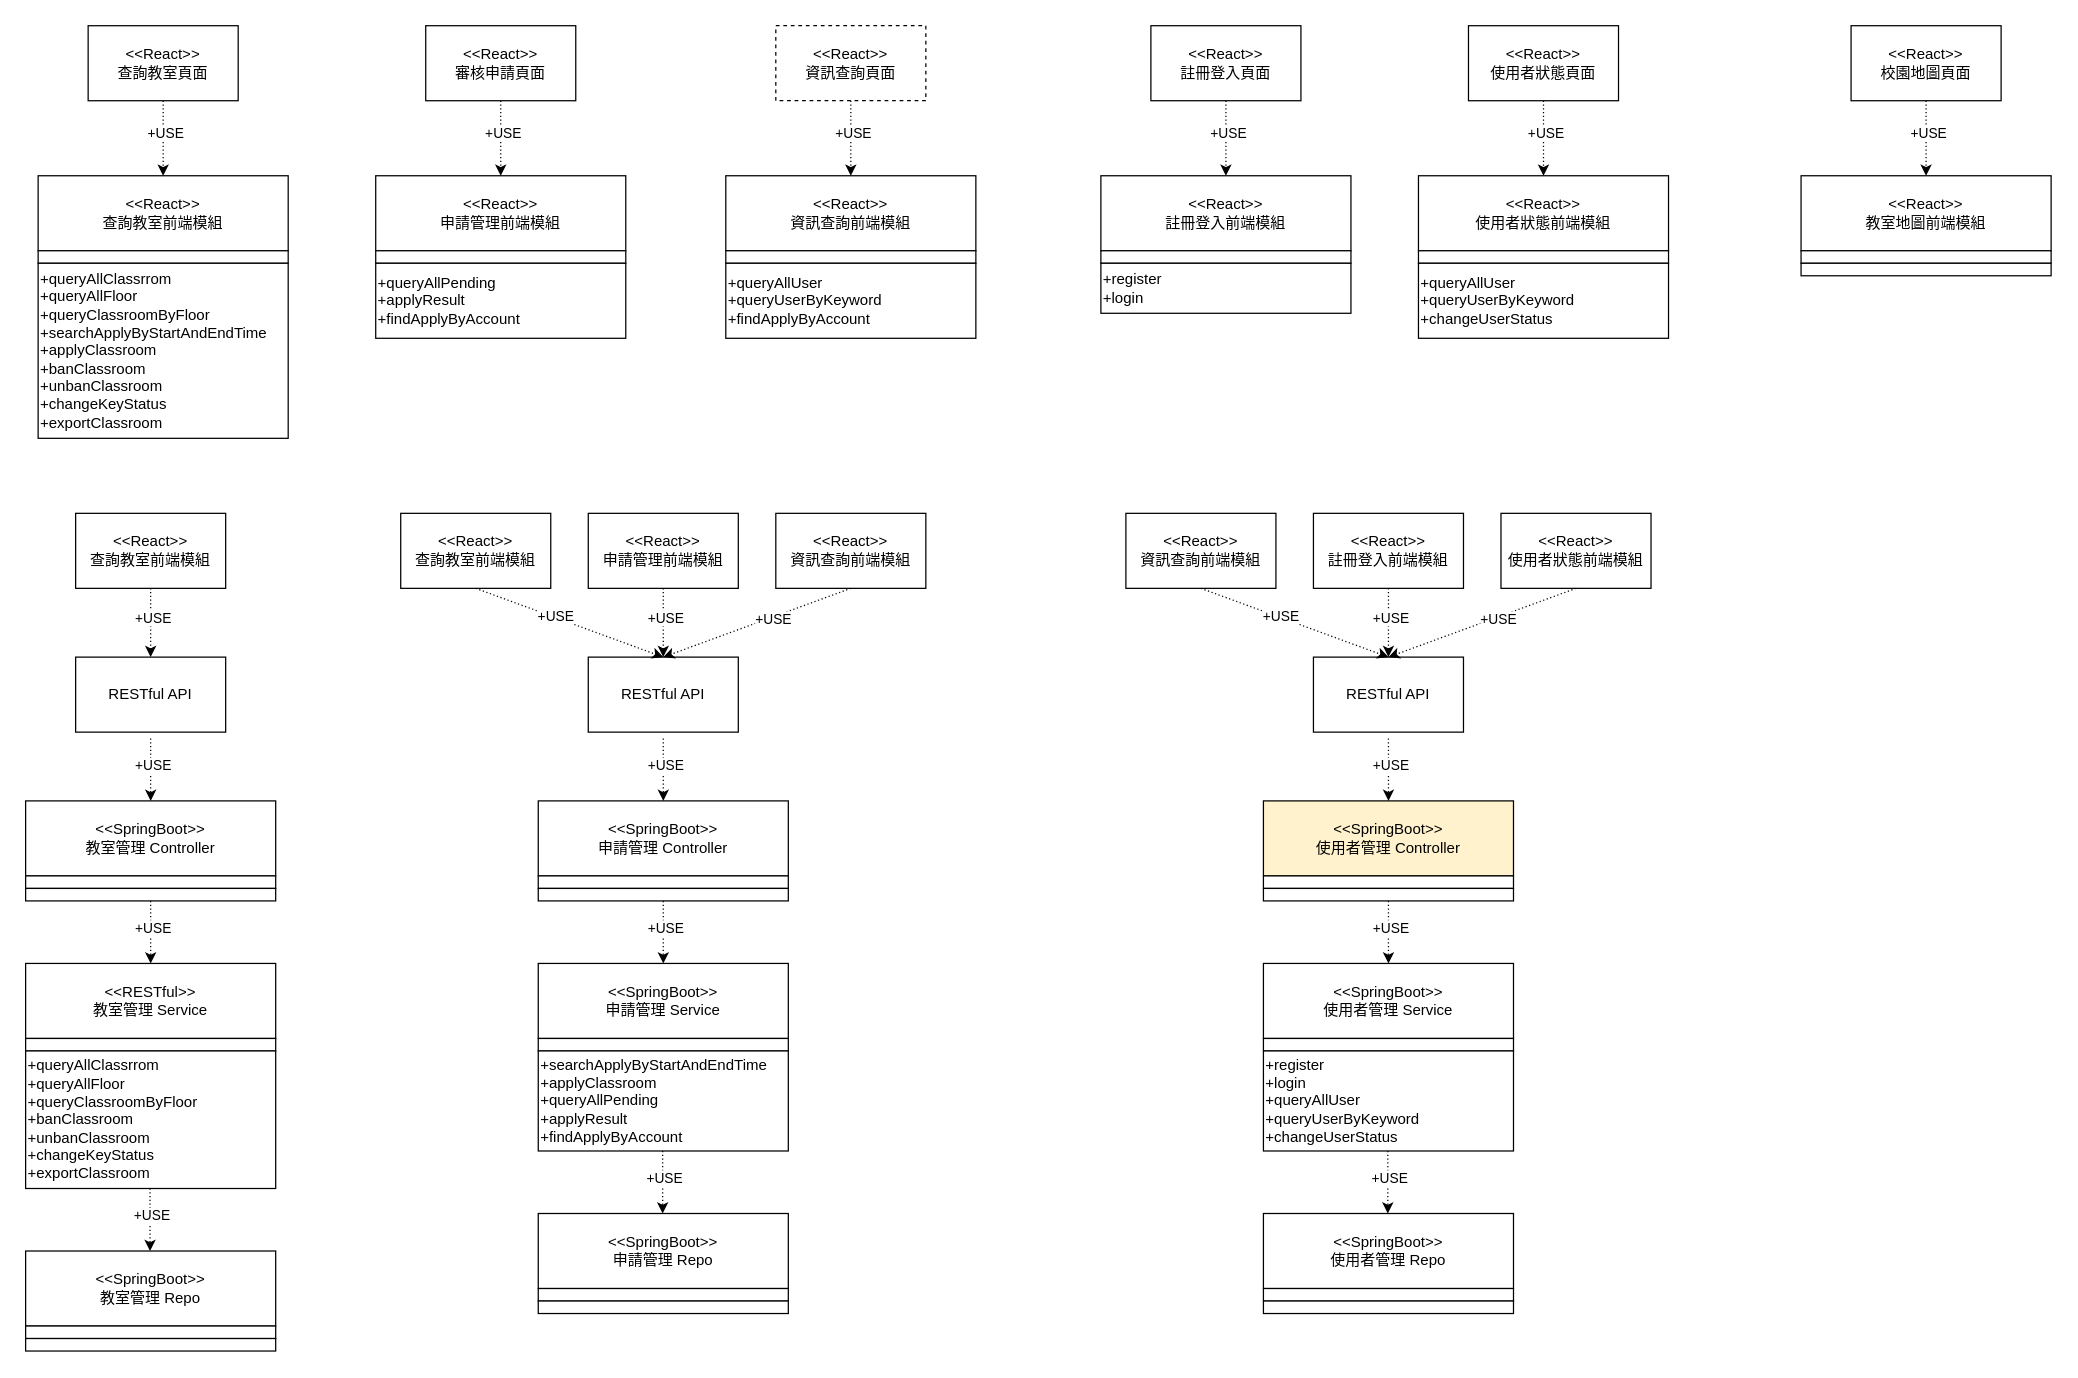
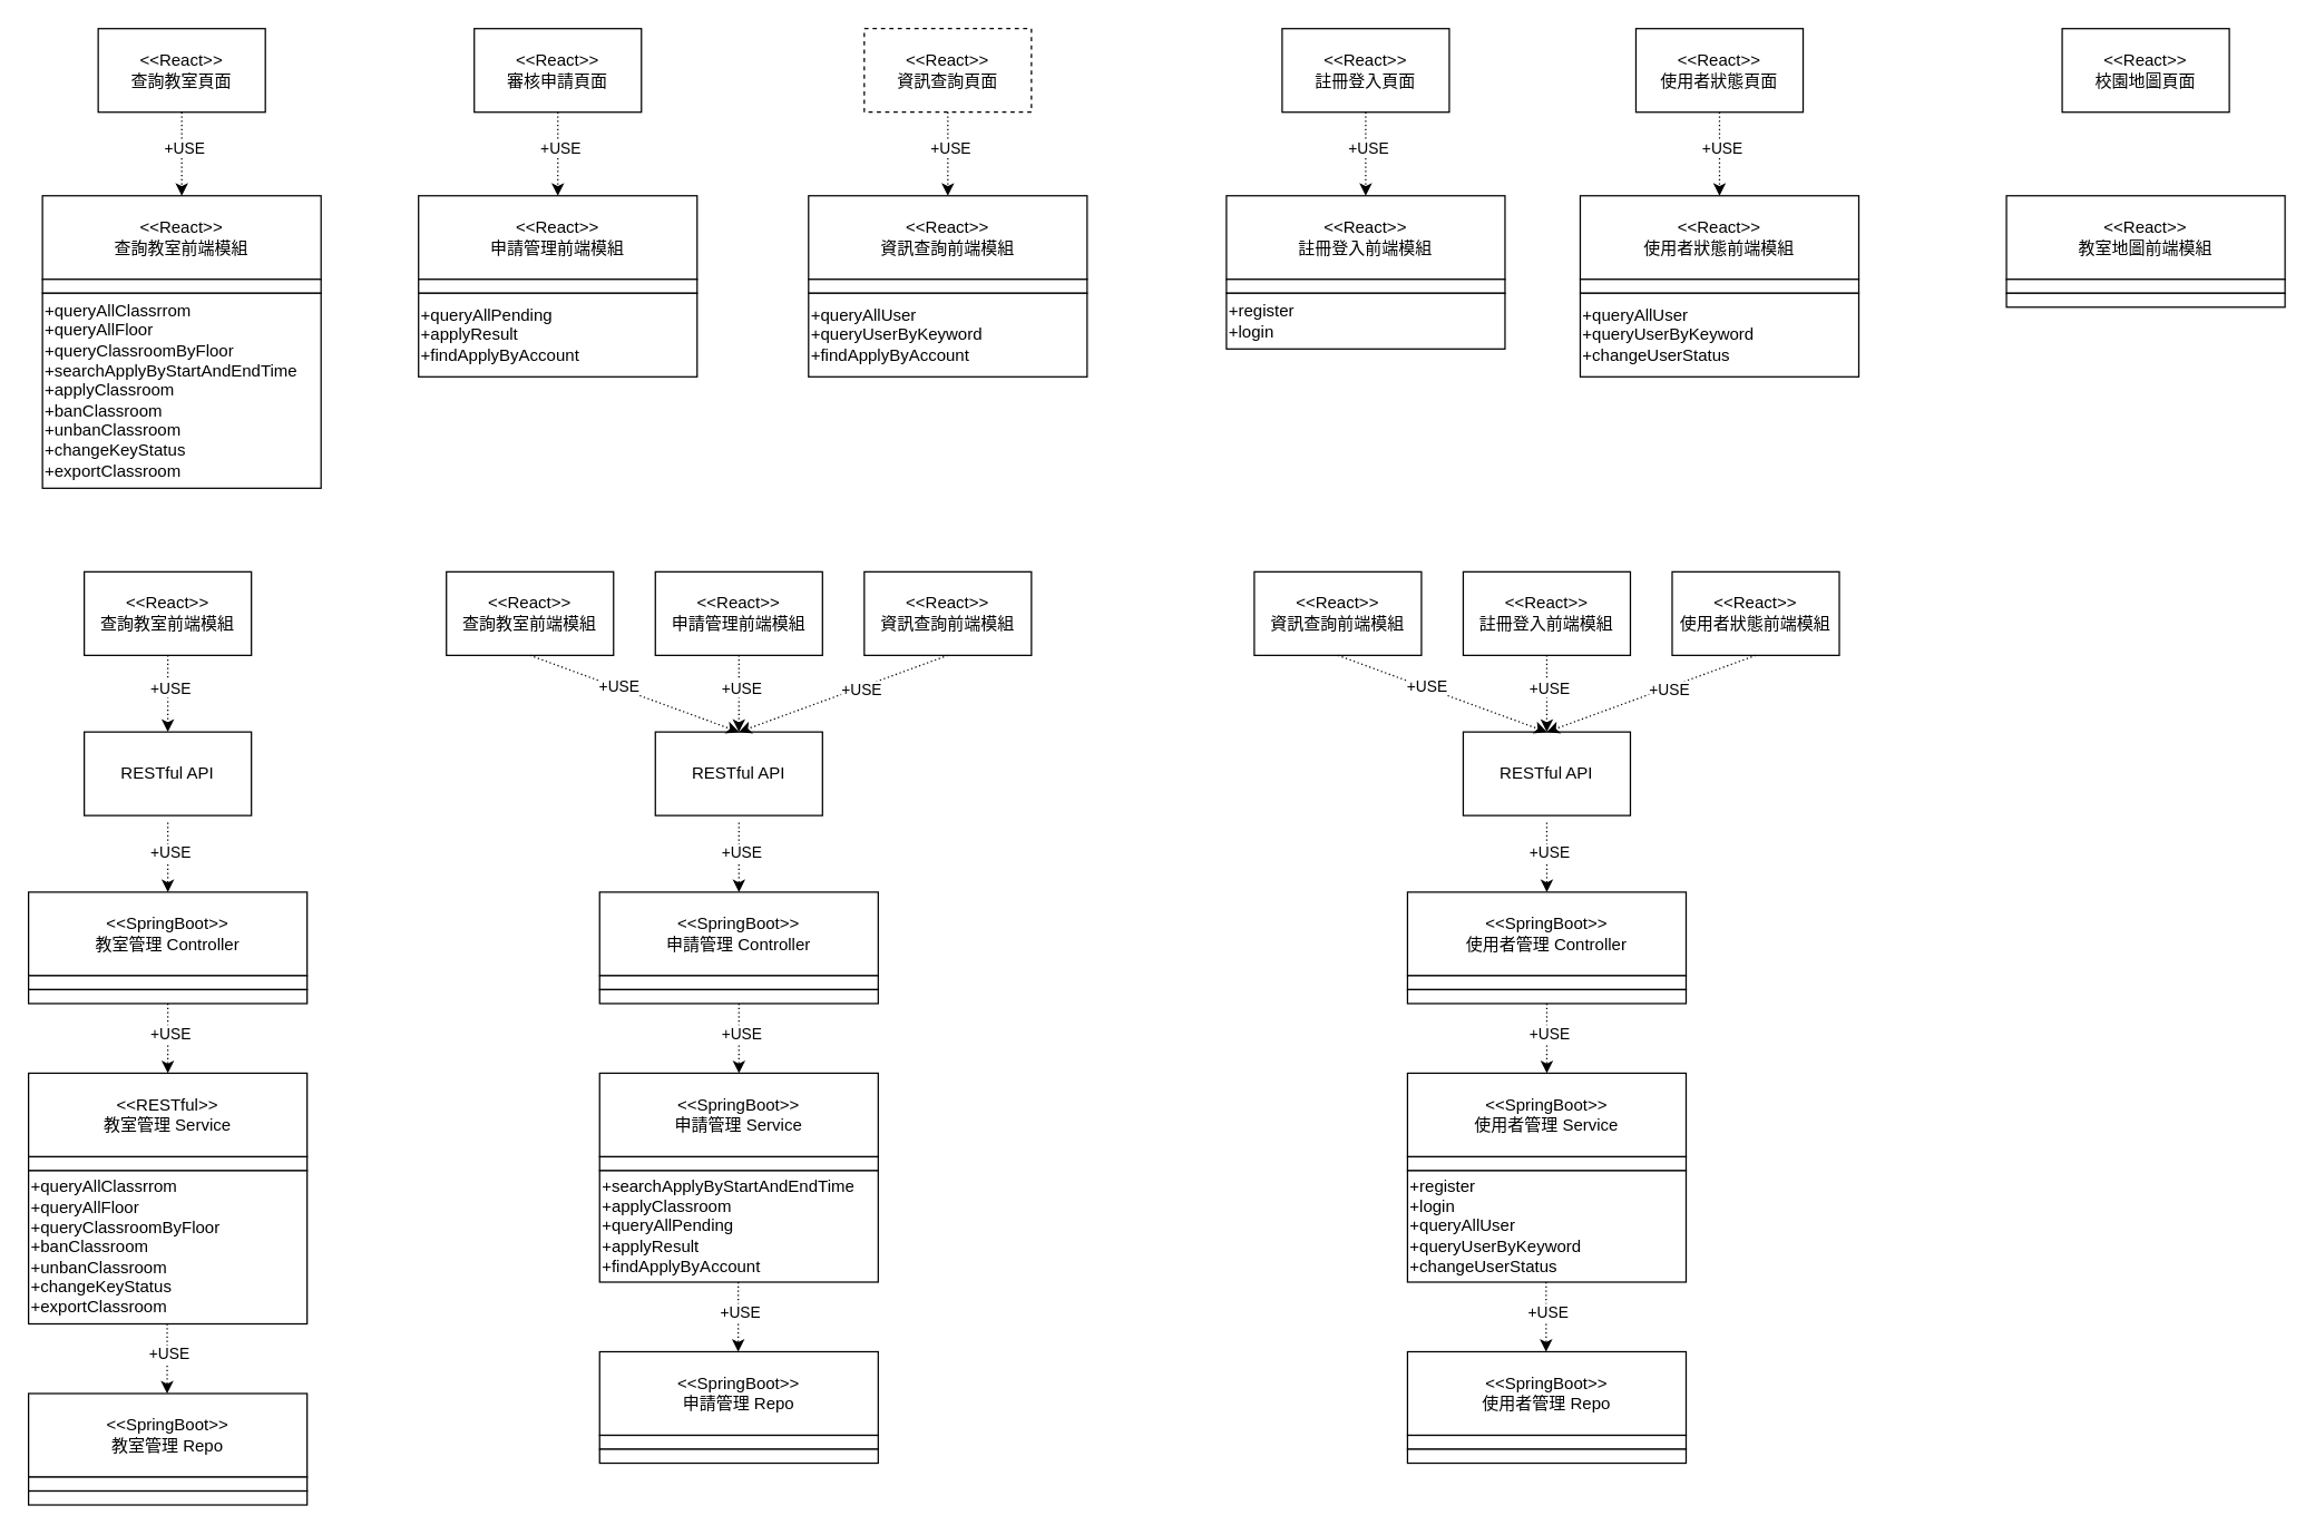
- <mxCell id="36" value="" style="endArrow=classic;html=1;rounded=0;entryX=0.5;entryY=0;entryDx=0;entryDy=0;exitX=0.5;exitY=1;exitDx=0;exitDy=0;dashed=1;dashPattern=1 2;" parent="1" source="32" target="33" edge="1"><mxGeometry width="50" height="50" relative="1" as="geometry"><mxPoint x="1570" y="100" as="sourcePoint" /><mxPoint x="1600" y="140" as="targetPoint" /></mxGeometry></mxCell>
- <mxCell id="37" value="+USE" style="edgeLabel;html=1;align=center;verticalAlign=middle;resizable=0;points=[];" parent="36" vertex="1" connectable="0"><mxGeometry x="-0.164" y="1" relative="1" as="geometry"><mxPoint as="offset" /></mxGeometry></mxCell>
- <mxCell id="45" value="&amp;lt;&amp;lt;SpringBoot&amp;gt;&amp;gt;&lt;div&gt;使用者管理 Controller&lt;/div&gt;" style="rounded=0;whiteSpace=wrap;html=1;fillColor=#fff2cc;" parent="1" vertex="1"><mxGeometry x="1010" y="640" width="200" height="60" as="geometry" /></mxCell>
+ <mxCell id="45" value="&amp;lt;&amp;lt;SpringBoot&amp;gt;&amp;gt;&lt;div&gt;使用者管理 Controller&lt;/div&gt;" style="rounded=0;whiteSpace=wrap;html=1;" parent="1" vertex="1"><mxGeometry x="1010" y="640" width="200" height="60" as="geometry" /></mxCell>
